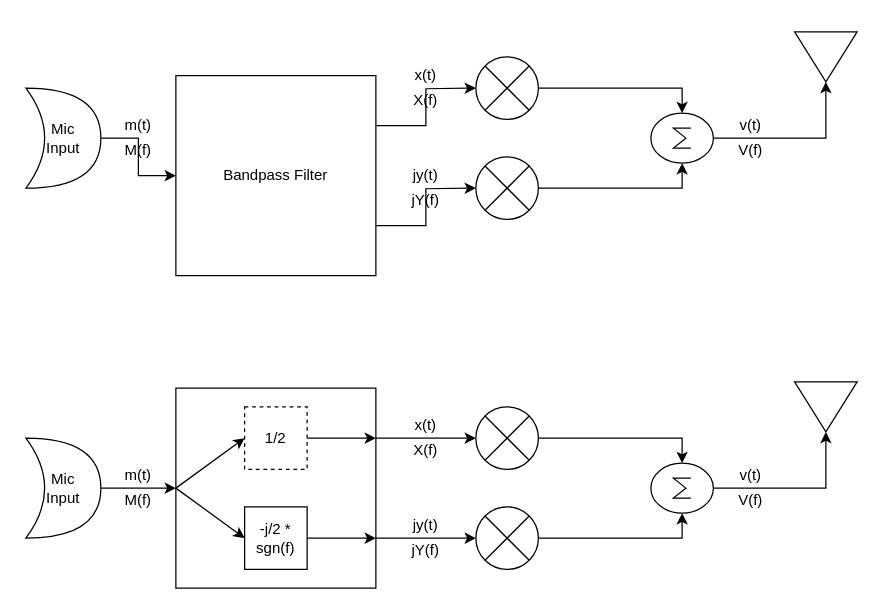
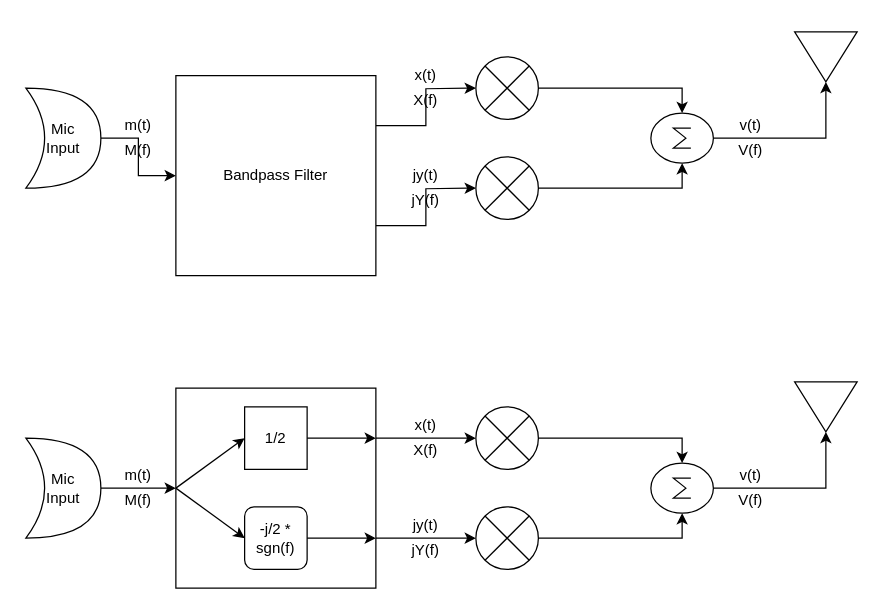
- <mxCell id="50" value="1/2" style="whiteSpace=wrap;html=1;aspect=fixed;dashed=1;" vertex="1" parent="1"><mxGeometry x="195" y="325" width="50" height="50" as="geometry" /></mxCell>
+ <mxCell id="50" value="1/2" style="whiteSpace=wrap;html=1;aspect=fixed;" vertex="1" parent="1"><mxGeometry x="195" y="325" width="50" height="50" as="geometry" /></mxCell>
- <mxCell id="51" value="-j/2 * sgn(f)" style="whiteSpace=wrap;html=1;aspect=fixed;" vertex="1" parent="1"><mxGeometry x="195" y="405" width="50" height="50" as="geometry" /></mxCell>
+ <mxCell id="51" value="-j/2 * sgn(f)" style="whiteSpace=wrap;html=1;aspect=fixed;rounded=1;" vertex="1" parent="1"><mxGeometry x="195" y="405" width="50" height="50" as="geometry" /></mxCell>
